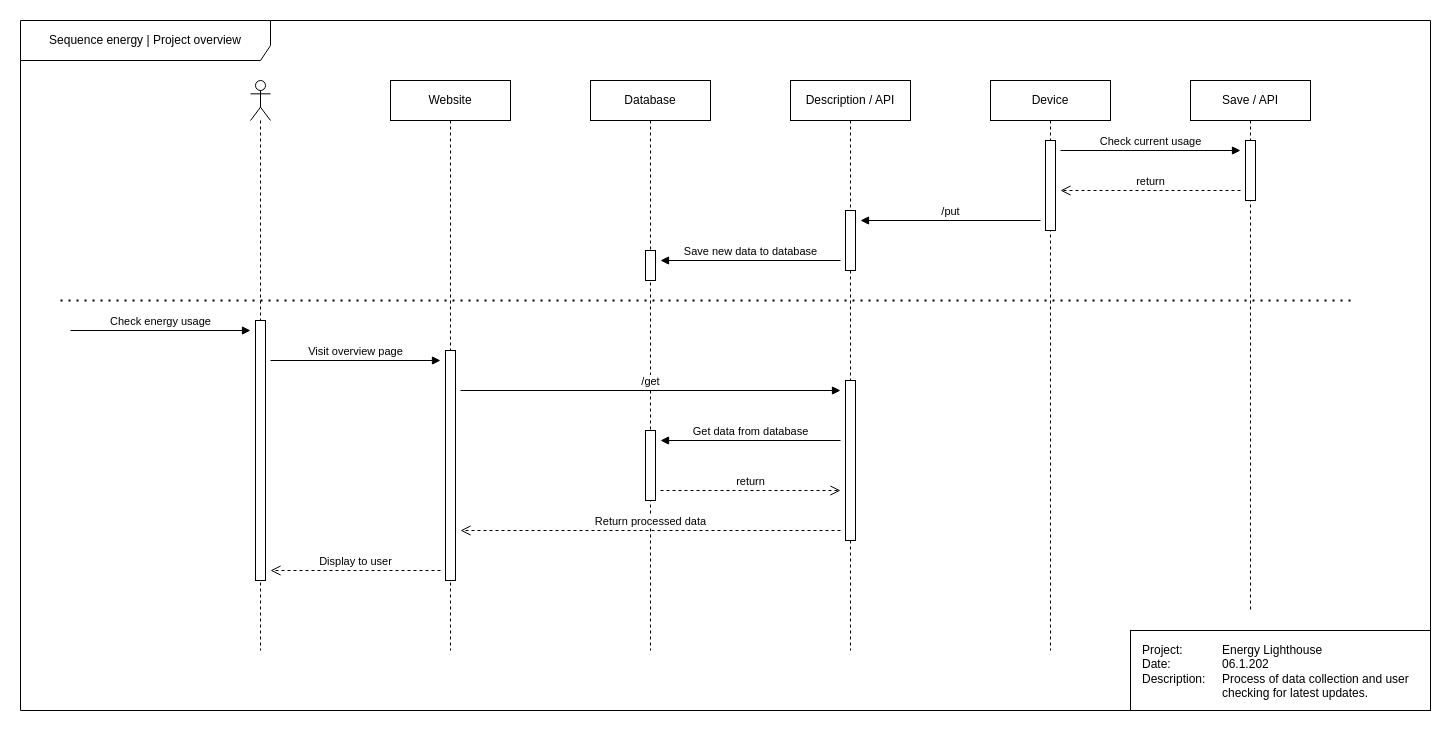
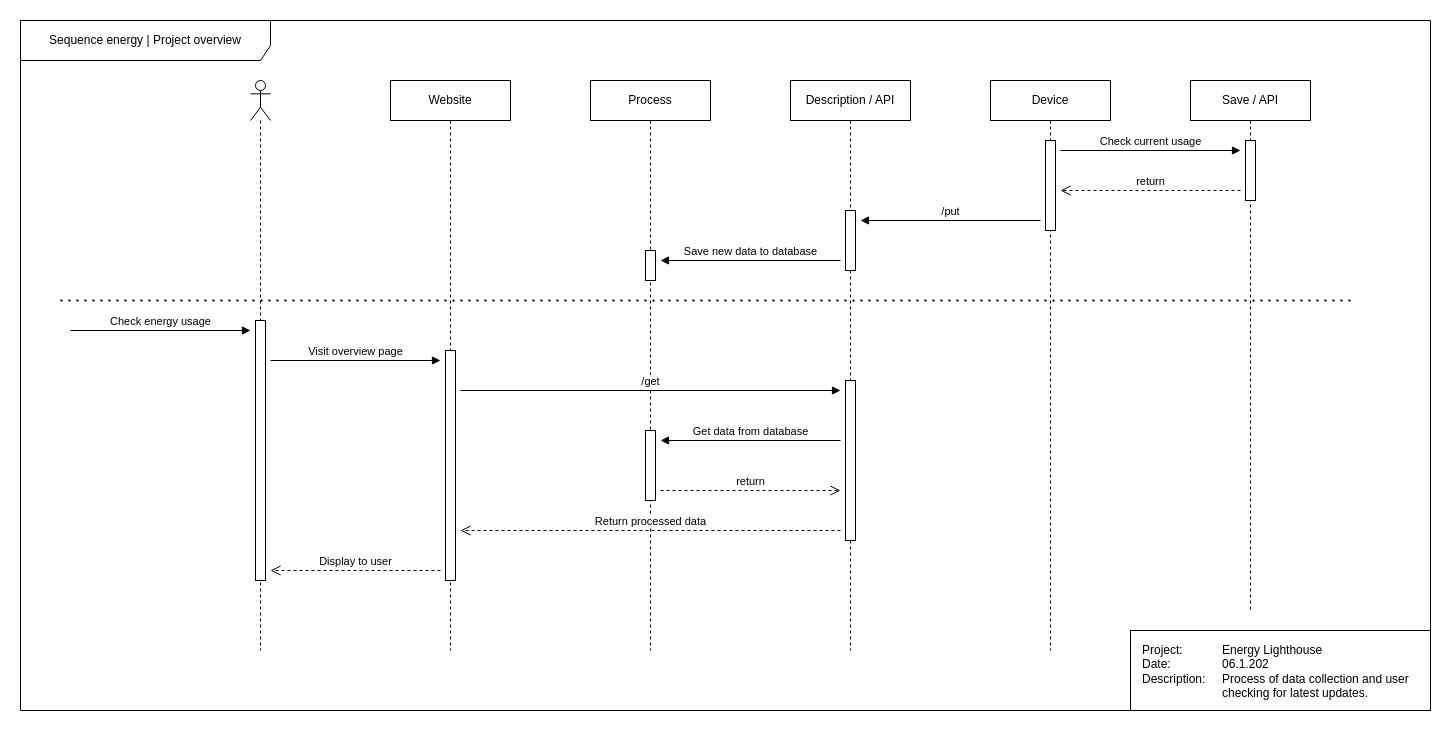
- <mxCell id="3" value="Database" style="shape=umlLifeline;perimeter=lifelinePerimeter;whiteSpace=wrap;html=1;container=1;collapsible=0;recursiveResize=0;outlineConnect=0;" parent="1" vertex="1"><mxGeometry x="590" y="80" width="120" height="570" as="geometry" /></mxCell>
+ <mxCell id="3" value="Process" style="shape=umlLifeline;perimeter=lifelinePerimeter;whiteSpace=wrap;html=1;container=1;collapsible=0;recursiveResize=0;outlineConnect=0;" parent="1" vertex="1"><mxGeometry x="590" y="80" width="120" height="570" as="geometry" /></mxCell>
